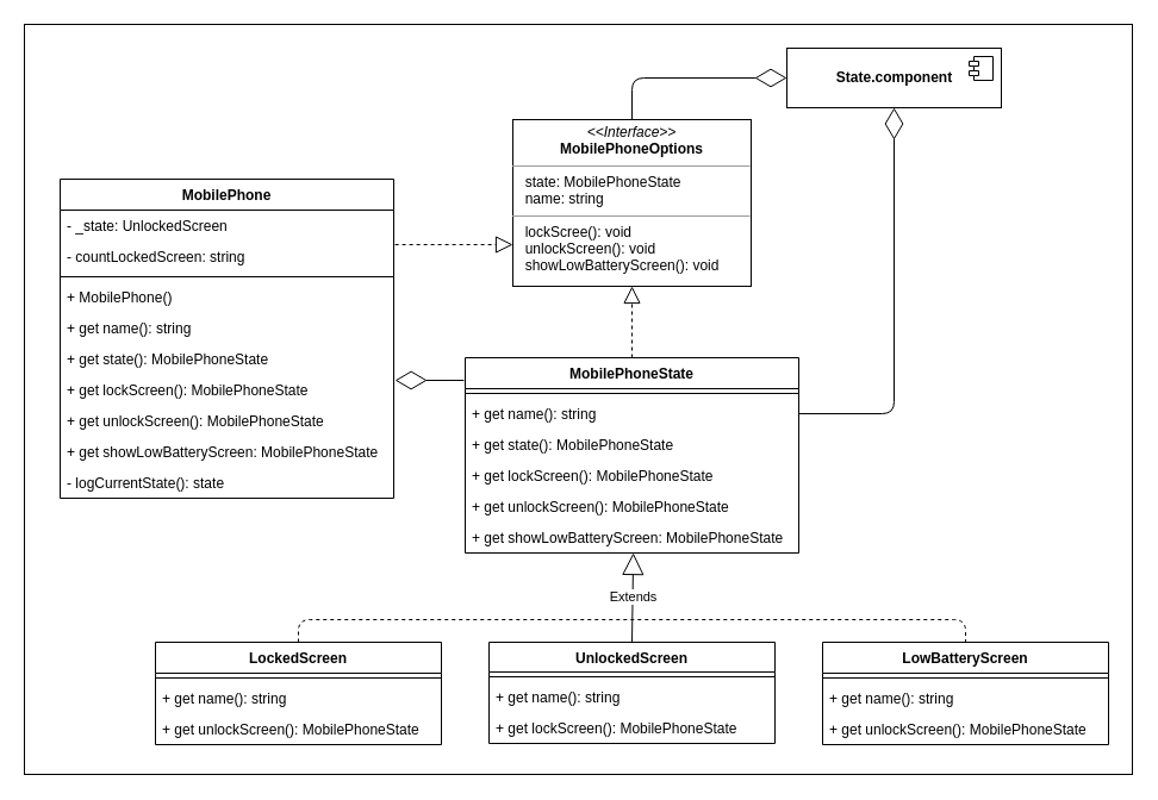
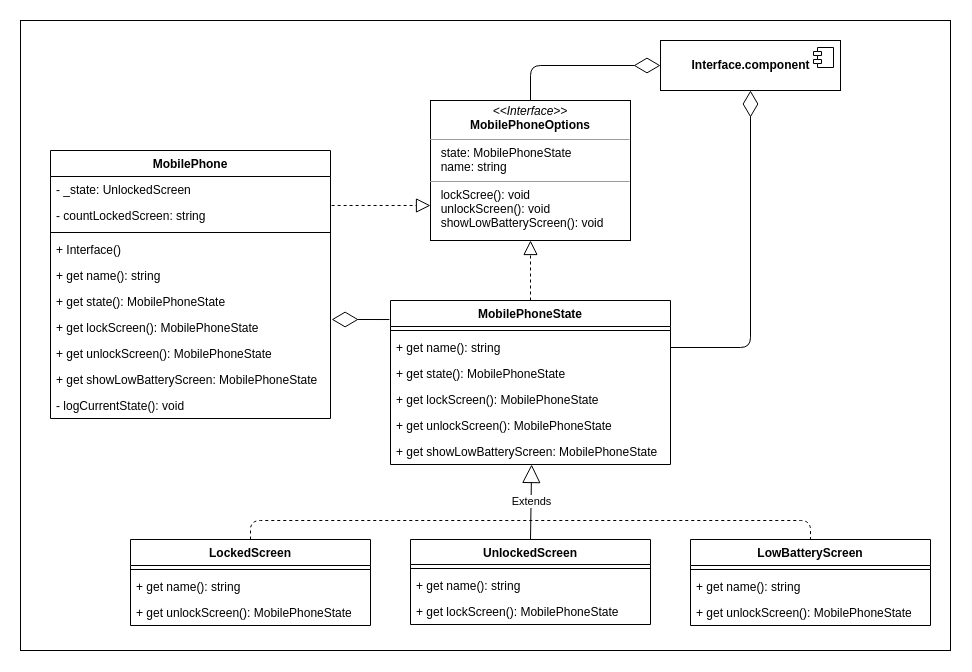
- <mxCell id="39" value="State.component" style="html=1;dropTarget=0;fontStyle=1" vertex="1" parent="1"><mxGeometry x="660" y="40" width="180" height="50" as="geometry" /></mxCell>
+ <mxCell id="39" value="Interface.component" style="html=1;dropTarget=0;fontStyle=1" vertex="1" parent="1"><mxGeometry x="660" y="40" width="180" height="50" as="geometry" /></mxCell>
- <mxCell id="30" value="+ MobilePhone()" style="text;strokeColor=none;fillColor=none;align=left;verticalAlign=top;spacingLeft=4;spacingRight=4;overflow=hidden;rotatable=0;points=[[0,0.5],[1,0.5]];portConstraint=eastwest;" vertex="1" parent="26"><mxGeometry y="86" width="280" height="26" as="geometry" /></mxCell>
+ <mxCell id="30" value="+ Interface()" style="text;strokeColor=none;fillColor=none;align=left;verticalAlign=top;spacingLeft=4;spacingRight=4;overflow=hidden;rotatable=0;points=[[0,0.5],[1,0.5]];portConstraint=eastwest;" vertex="1" parent="26"><mxGeometry y="86" width="280" height="26" as="geometry" /></mxCell>
- <mxCell id="36" value="- logCurrentState(): state" style="text;strokeColor=none;fillColor=none;align=left;verticalAlign=top;spacingLeft=4;spacingRight=4;overflow=hidden;rotatable=0;points=[[0,0.5],[1,0.5]];portConstraint=eastwest;" vertex="1" parent="26"><mxGeometry y="242" width="280" height="26" as="geometry" /></mxCell>
+ <mxCell id="36" value="- logCurrentState(): void" style="text;strokeColor=none;fillColor=none;align=left;verticalAlign=top;spacingLeft=4;spacingRight=4;overflow=hidden;rotatable=0;points=[[0,0.5],[1,0.5]];portConstraint=eastwest;" vertex="1" parent="26"><mxGeometry y="242" width="280" height="26" as="geometry" /></mxCell>
